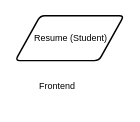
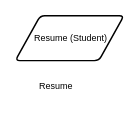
- <mxCell id="3" value="Frontend" style="text;whiteSpace=wrap;" vertex="1" parent="1"><mxGeometry x="50" y="100" width="110" height="40" as="geometry" /></mxCell>
+ <mxCell id="3" value="Resume" style="text;whiteSpace=wrap;" vertex="1" parent="1"><mxGeometry x="50" y="100" width="110" height="40" as="geometry" /></mxCell>
